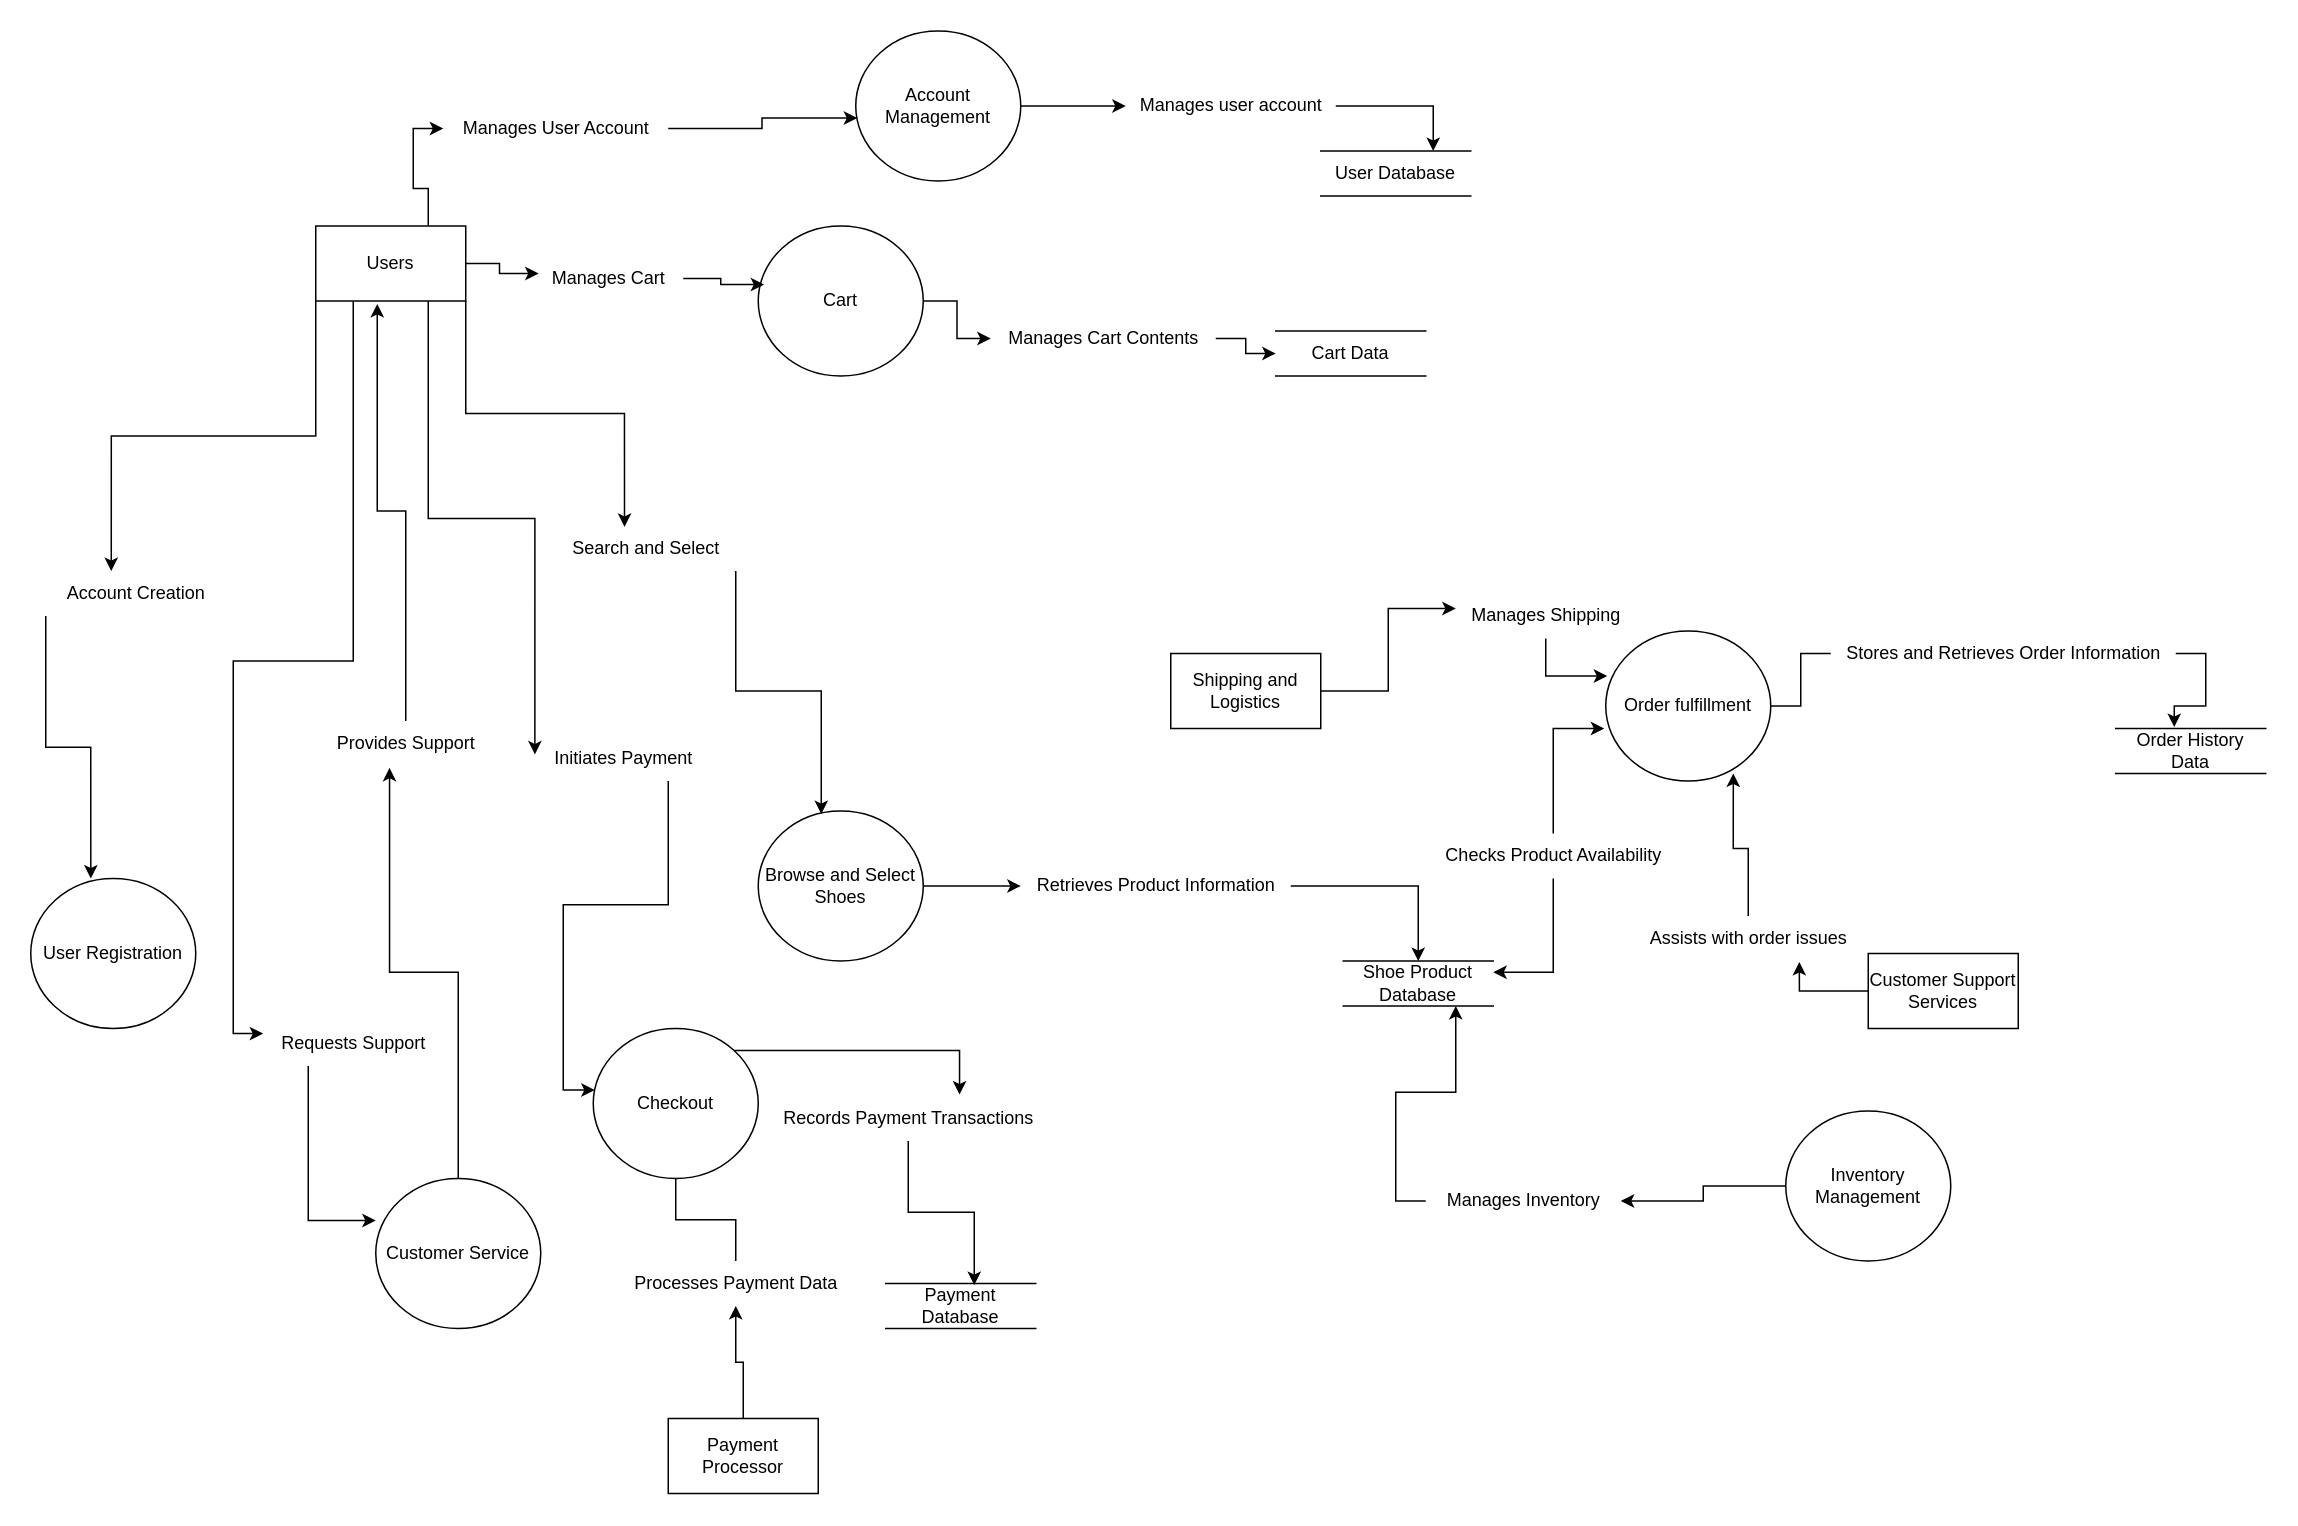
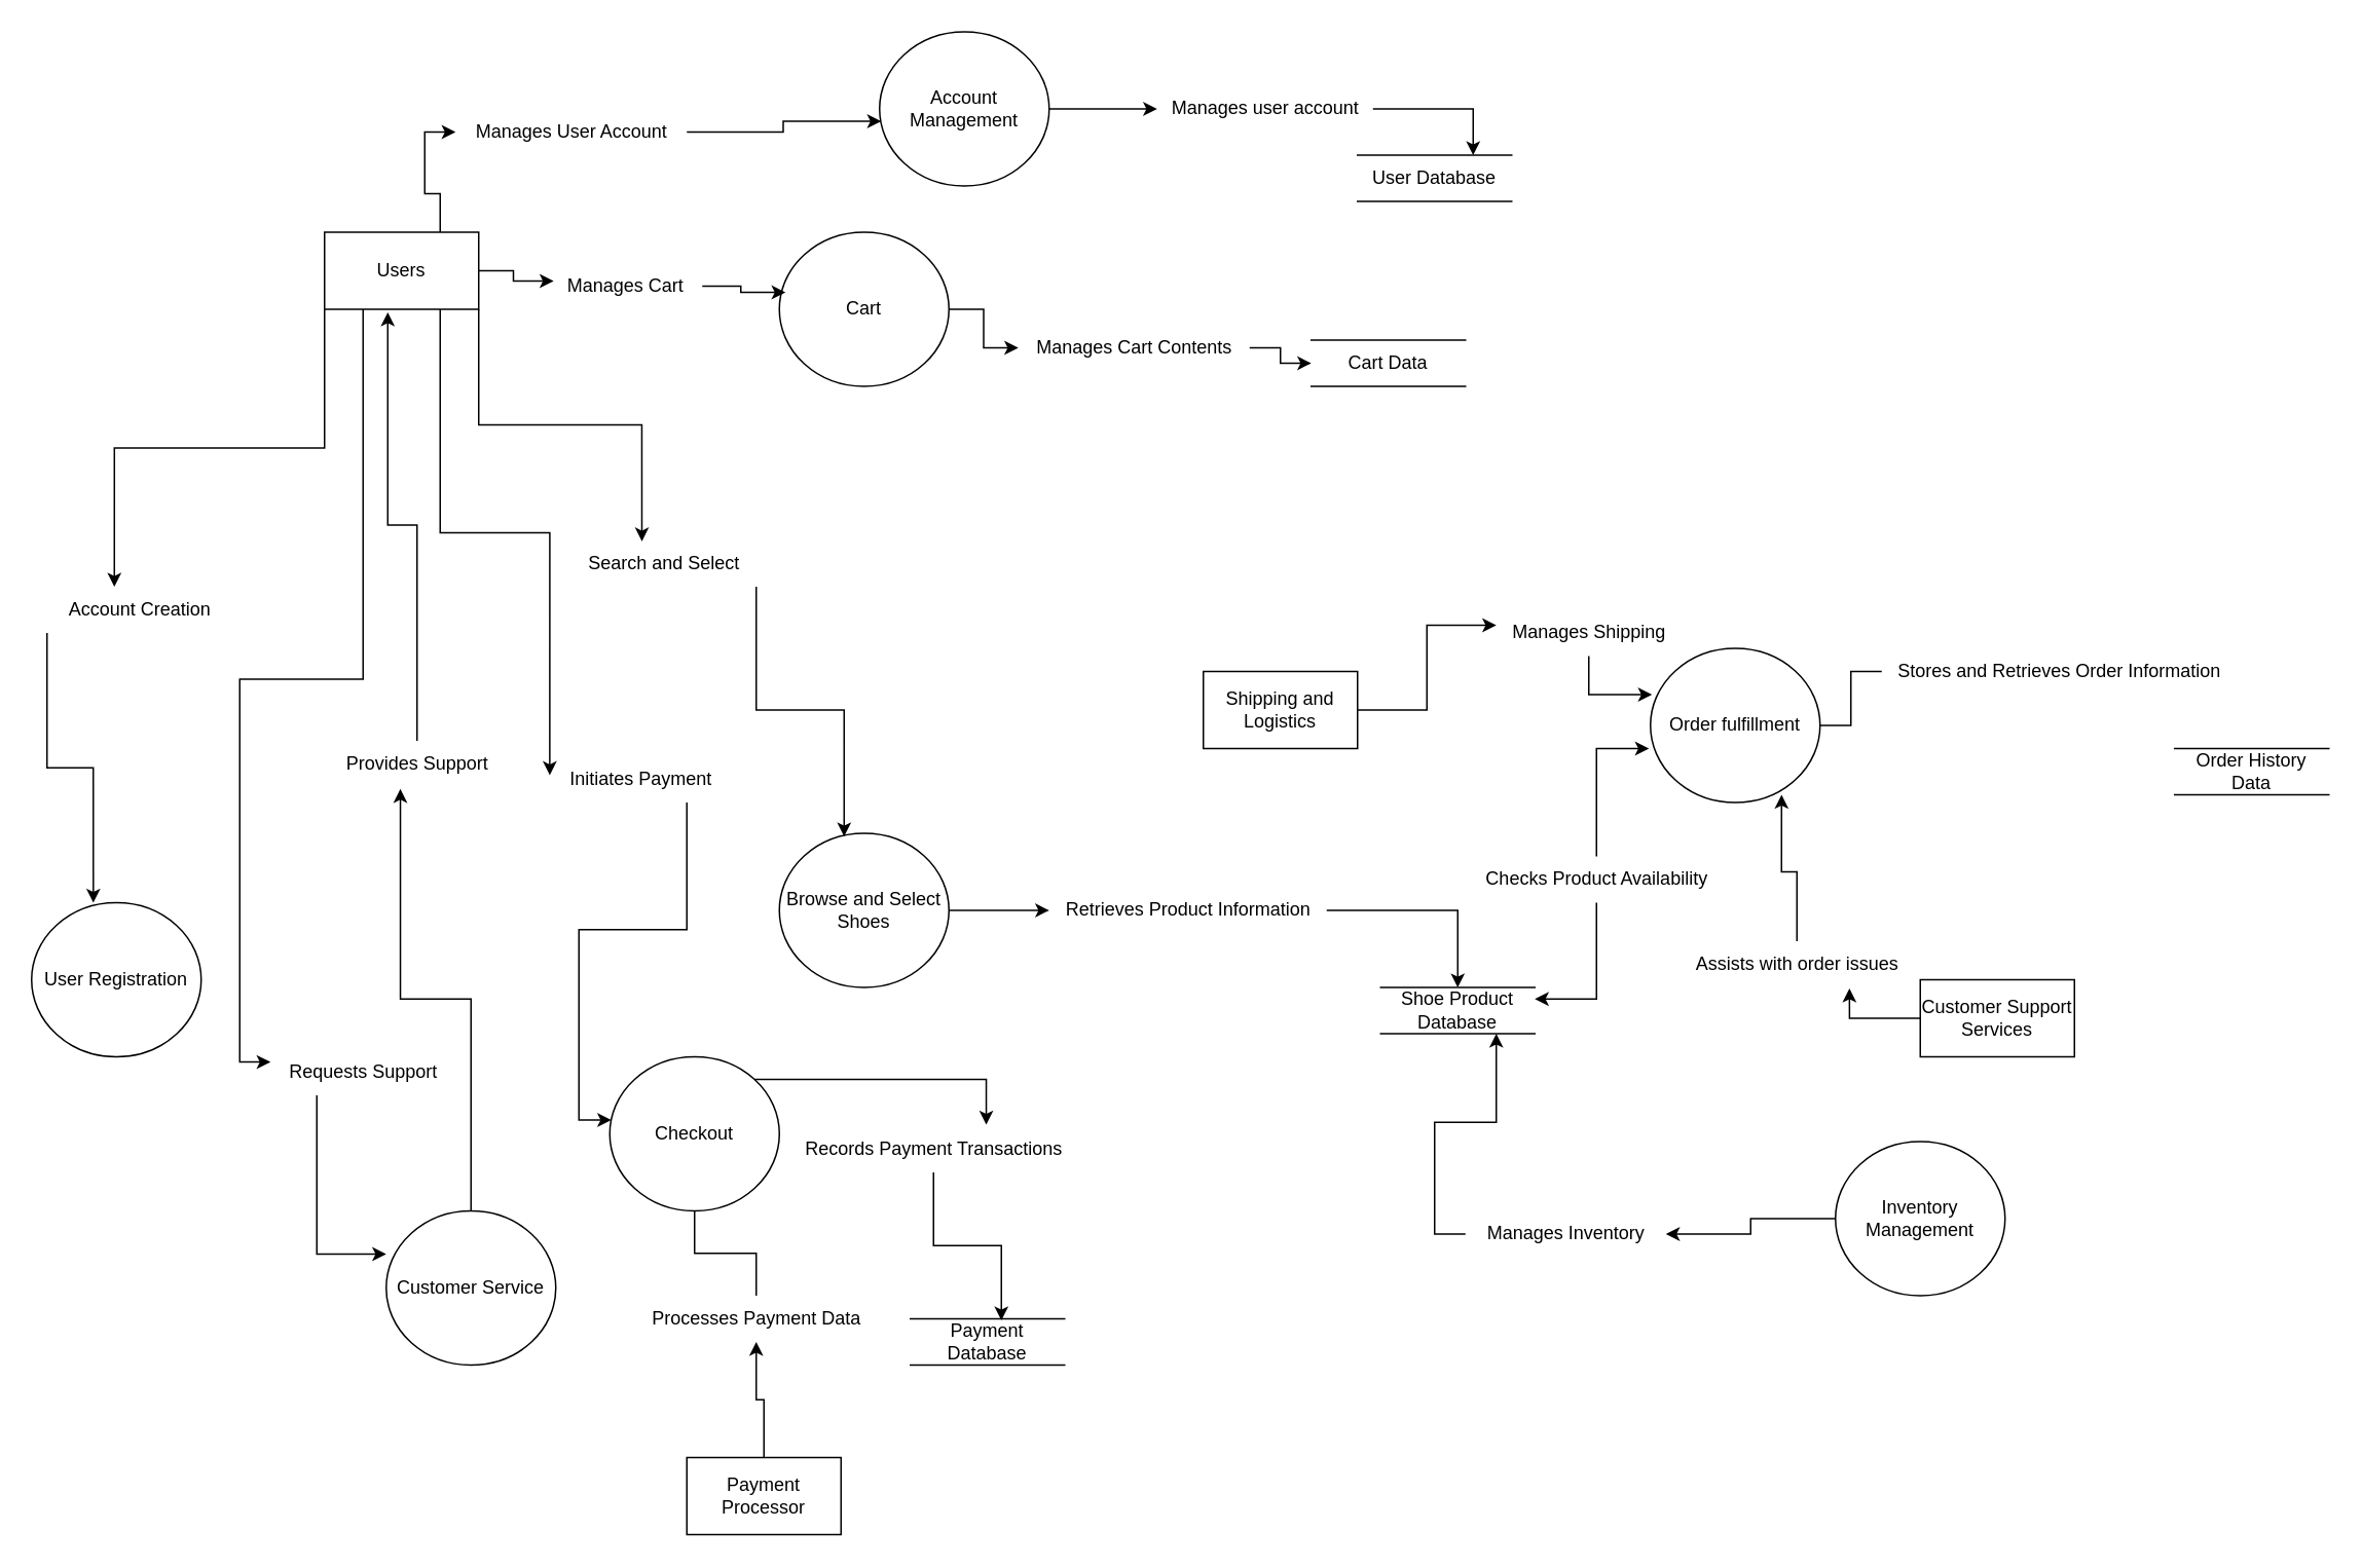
- <mxCell id="63" style="edgeStyle=orthogonalEdgeStyle;rounded=0;orthogonalLoop=1;jettySize=auto;html=1;exitX=1;exitY=0.5;exitDx=0;exitDy=0;entryX=0.39;entryY=-0.033;entryDx=0;entryDy=0;entryPerimeter=0;" edge="1" parent="1" source="64" target="19"><mxGeometry relative="1" as="geometry" /></mxCell>
